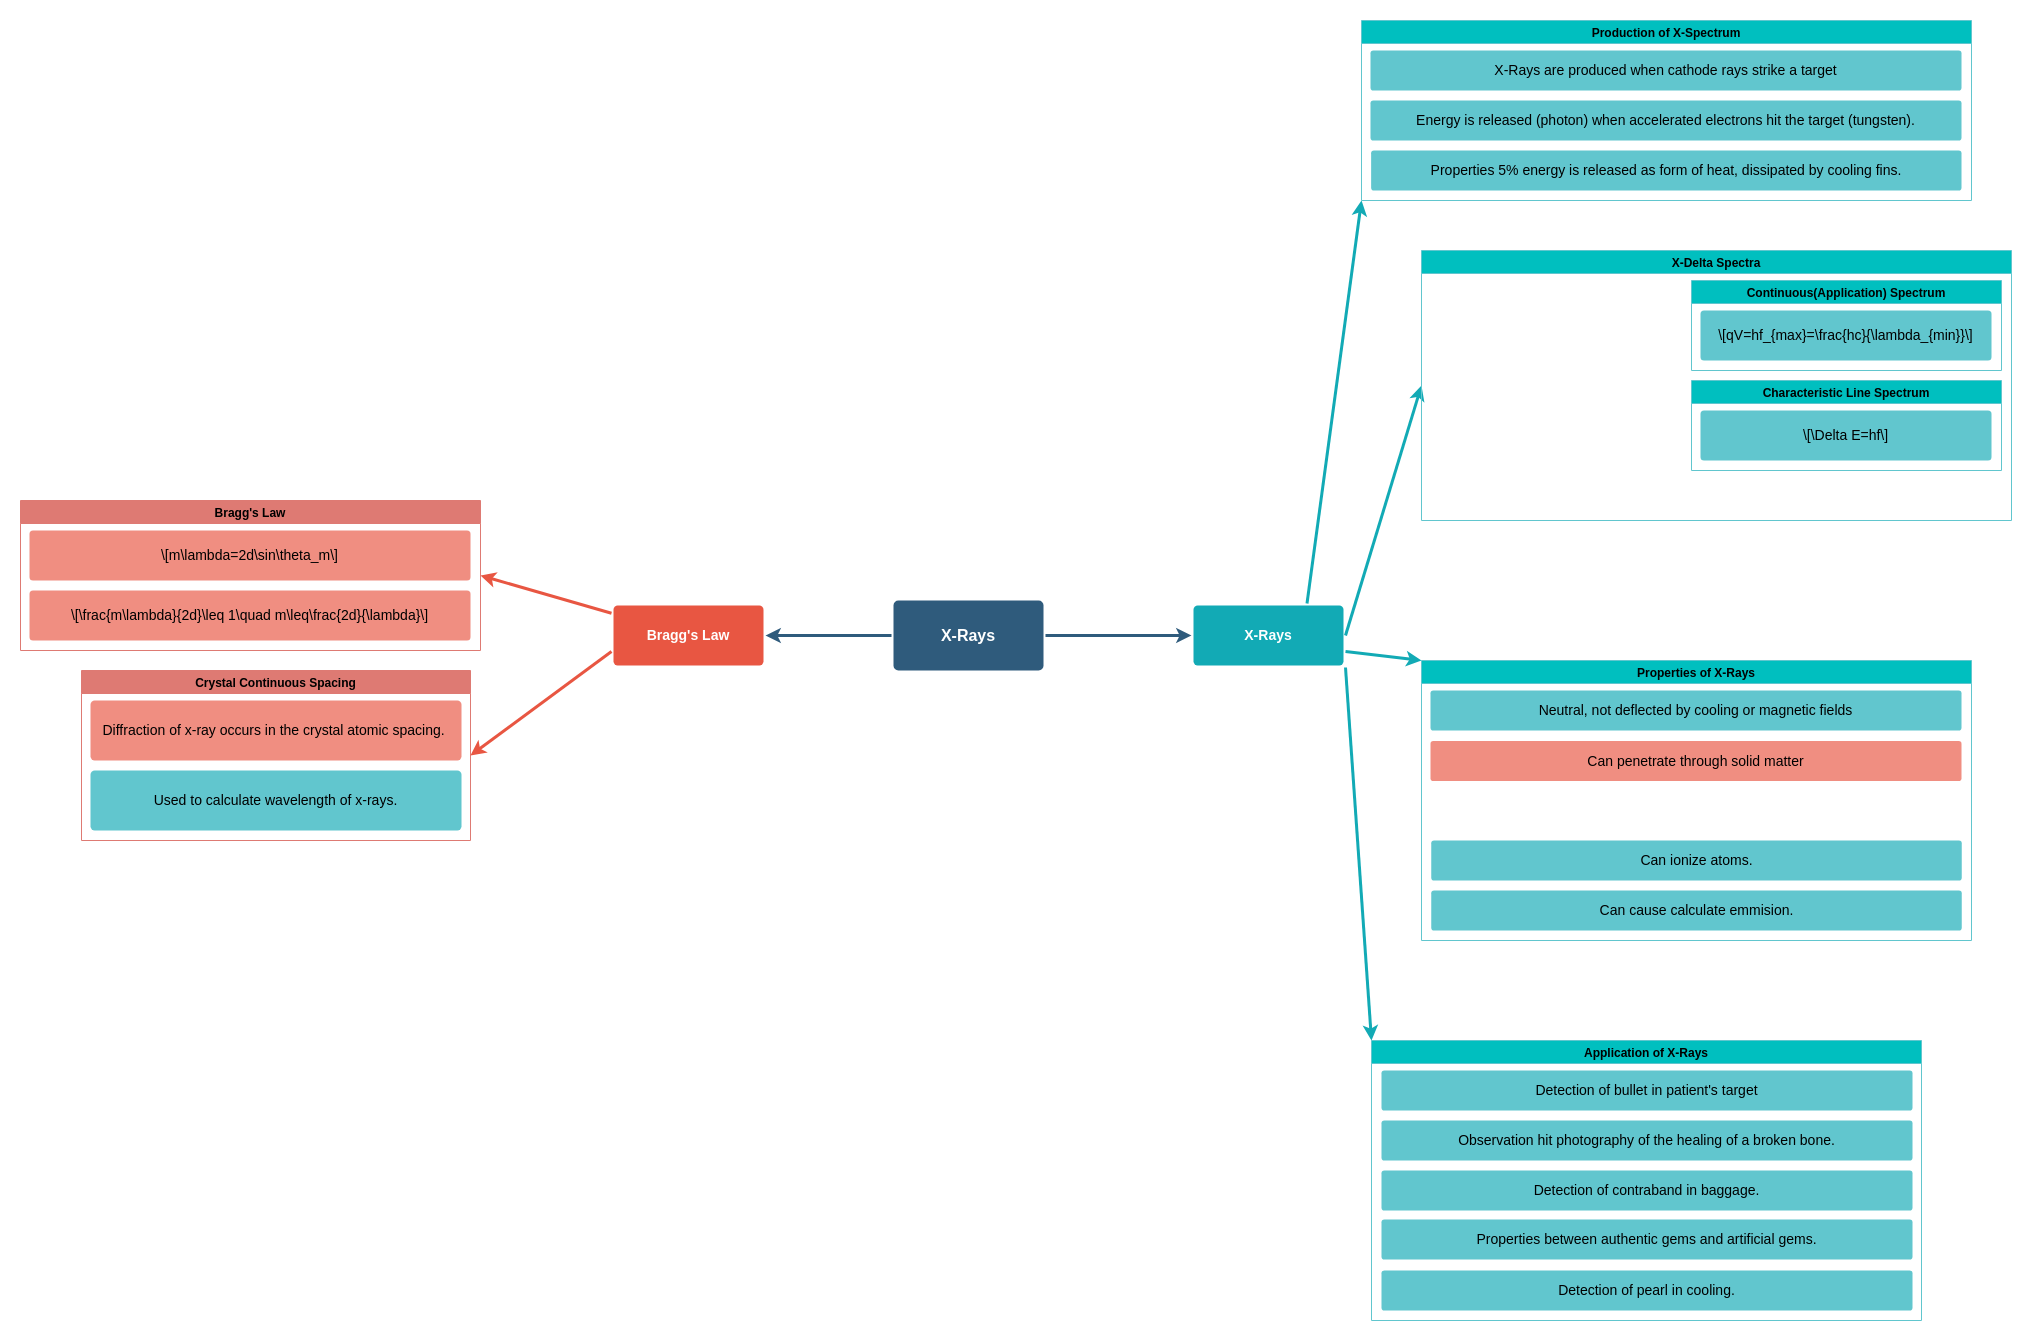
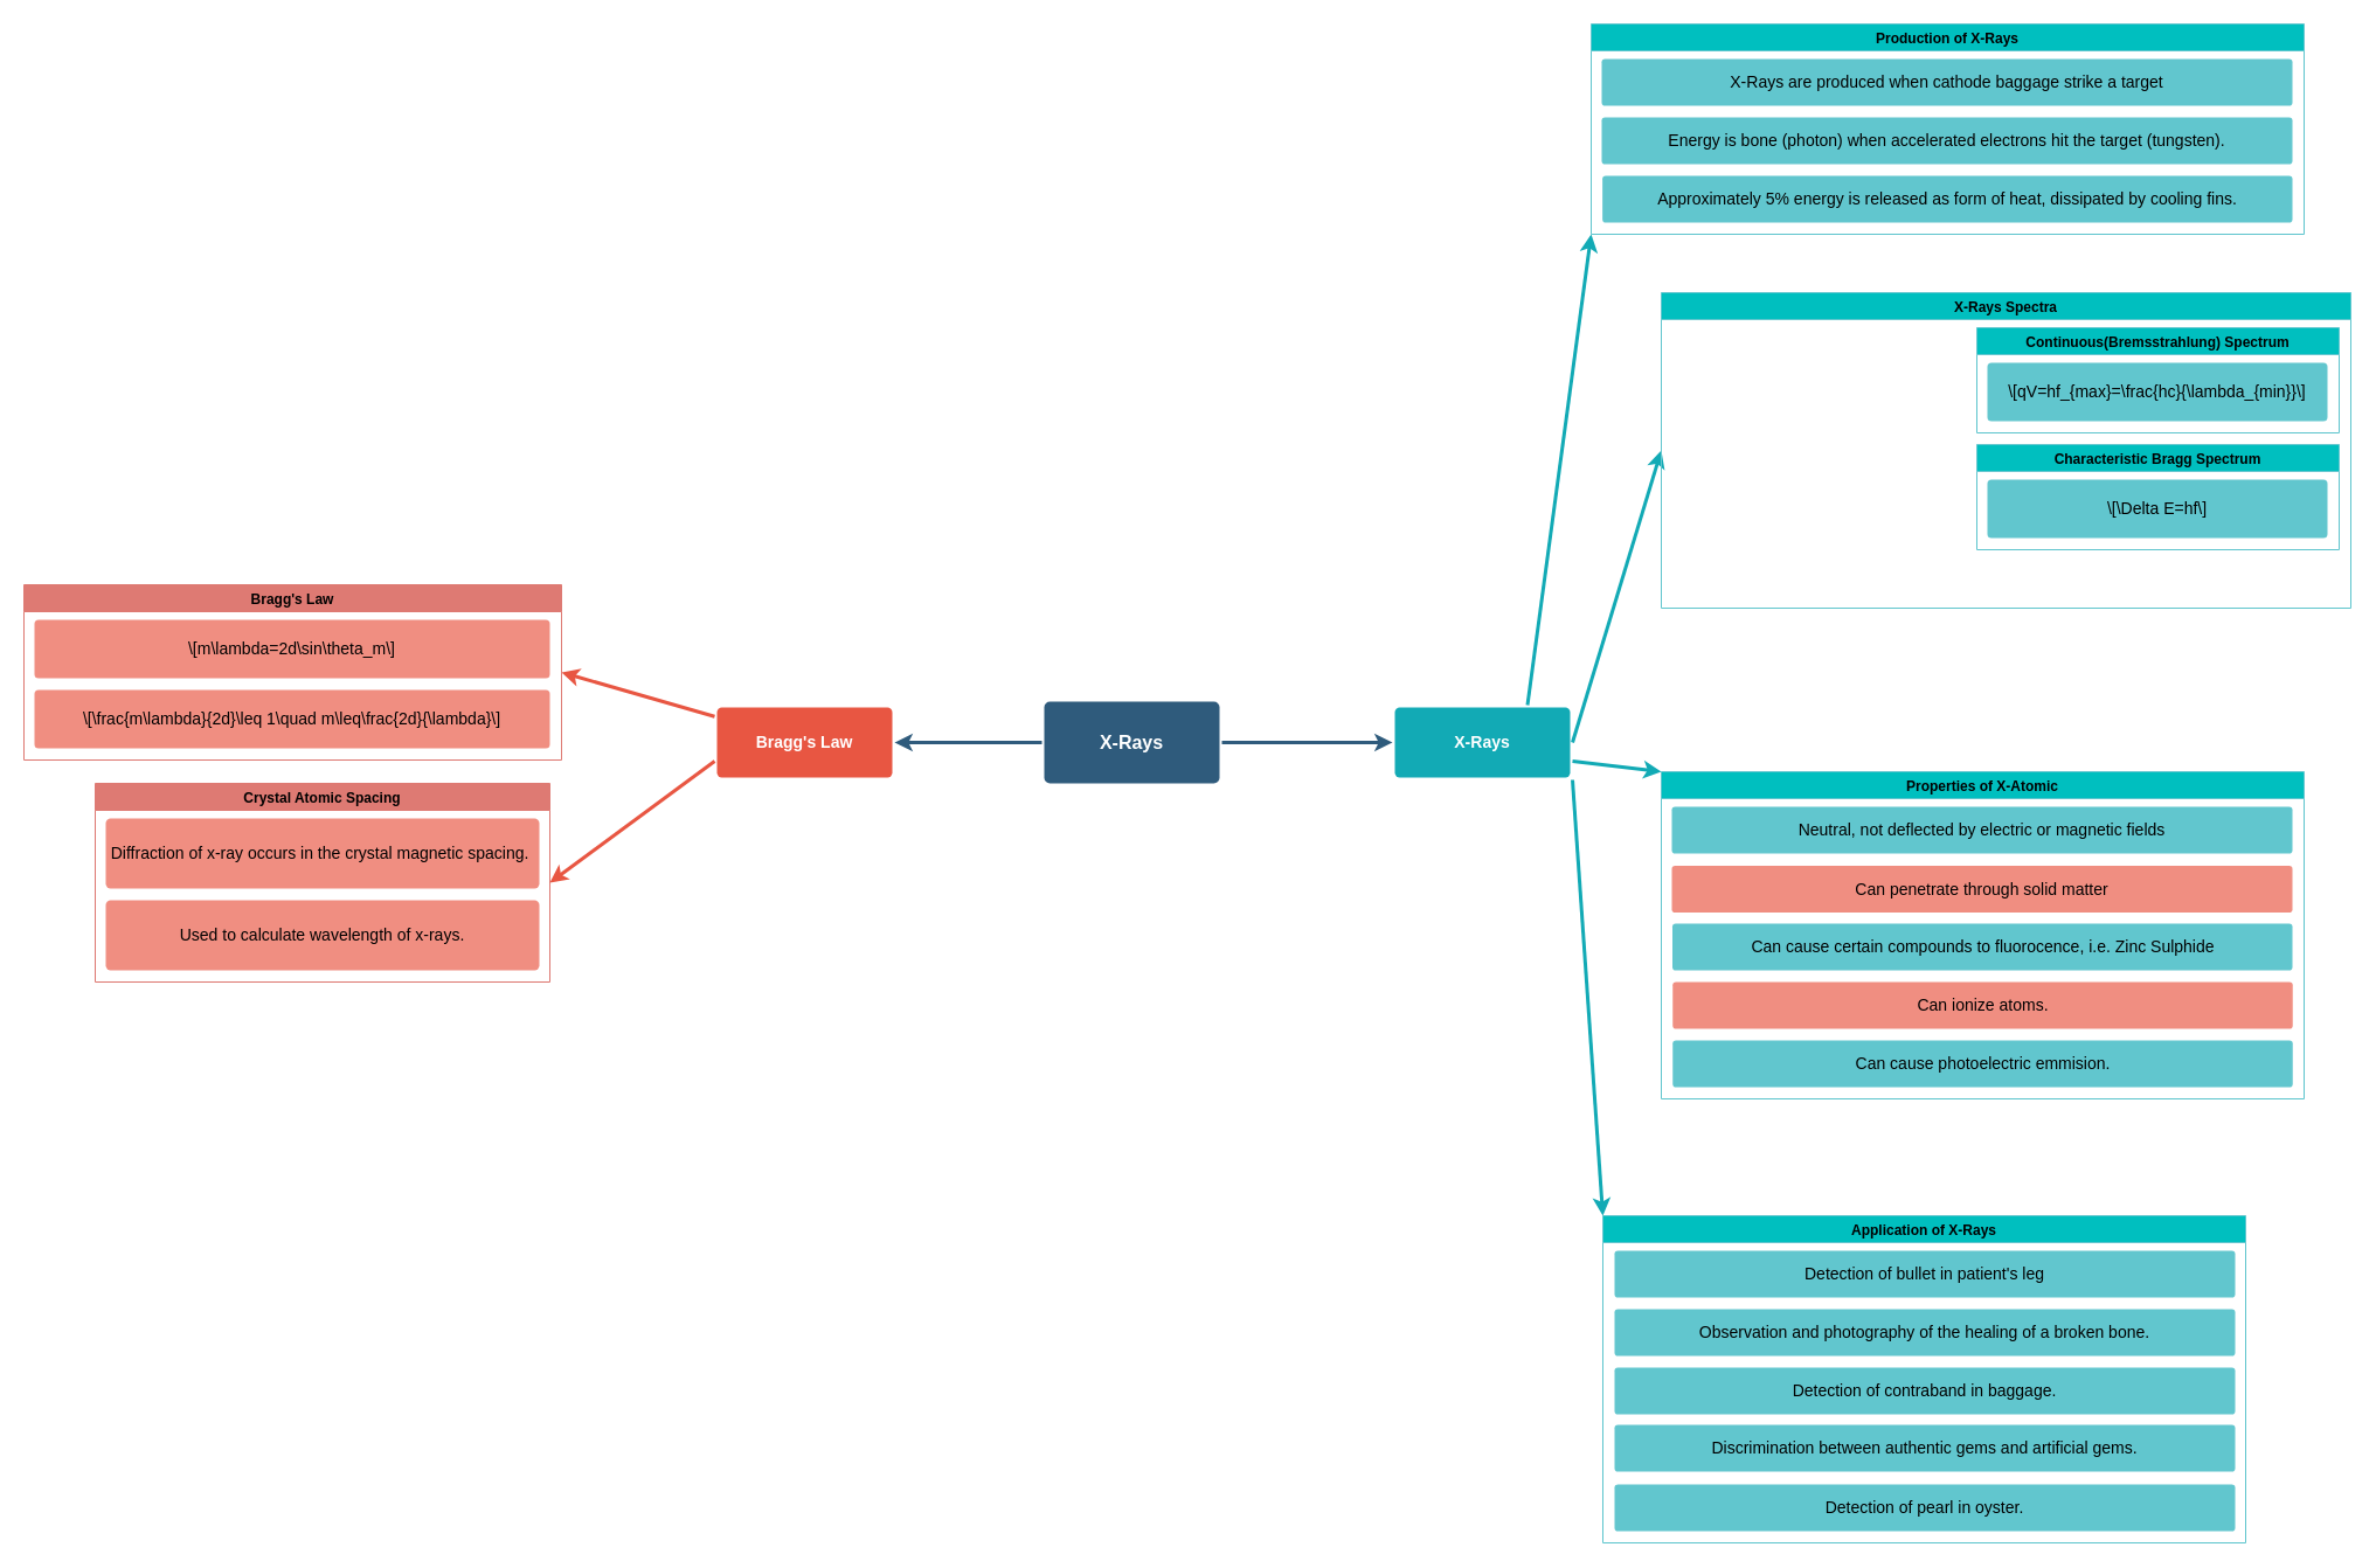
- <mxCell id="10" value="Production of X-Spectrum" style="swimlane;gradientColor=none;strokeColor=#61C6CE;startSize=23;fillColor=#00BFBF;fontColor=#000000;" parent="1" vertex="1"><mxGeometry x="1361" y="20" width="610" height="180" as="geometry" /></mxCell>
+ <mxCell id="10" value="Production of X-Rays" style="swimlane;gradientColor=none;strokeColor=#61C6CE;startSize=23;fillColor=#00BFBF;fontColor=#000000;" parent="1" vertex="1"><mxGeometry x="1361" y="20" width="610" height="180" as="geometry" /></mxCell>
- <mxCell id="11" value="X-Rays are produced when cathode rays strike a target" style="rounded=1;whiteSpace=wrap;html=1;shadow=0;labelBackgroundColor=none;strokeColor=none;strokeWidth=3;fillColor=#61c6ce;fontFamily=Helvetica;fontSize=14;align=center;spacing=5;fontStyle=0;arcSize=7;perimeterSpacing=2;fontColor=#000000;" parent="10" vertex="1"><mxGeometry x="9" y="30" width="591" height="40" as="geometry" /></mxCell>
+ <mxCell id="11" value="X-Rays are produced when cathode baggage strike a target" style="rounded=1;whiteSpace=wrap;html=1;shadow=0;labelBackgroundColor=none;strokeColor=none;strokeWidth=3;fillColor=#61c6ce;fontFamily=Helvetica;fontSize=14;align=center;spacing=5;fontStyle=0;arcSize=7;perimeterSpacing=2;fontColor=#000000;" parent="10" vertex="1"><mxGeometry x="9" y="30" width="591" height="40" as="geometry" /></mxCell>
- <mxCell id="12" value="Energy is released (photon) when accelerated electrons hit the target (tungsten)." style="rounded=1;whiteSpace=wrap;html=1;shadow=0;labelBackgroundColor=none;strokeColor=none;strokeWidth=3;fillColor=#61c6ce;fontFamily=Helvetica;fontSize=14;align=center;spacing=5;fontStyle=0;arcSize=7;perimeterSpacing=2;fontColor=#000000;" parent="10" vertex="1"><mxGeometry x="9" y="80" width="591" height="40" as="geometry" /></mxCell>
+ <mxCell id="12" value="Energy is bone (photon) when accelerated electrons hit the target (tungsten)." style="rounded=1;whiteSpace=wrap;html=1;shadow=0;labelBackgroundColor=none;strokeColor=none;strokeWidth=3;fillColor=#61c6ce;fontFamily=Helvetica;fontSize=14;align=center;spacing=5;fontStyle=0;arcSize=7;perimeterSpacing=2;fontColor=#000000;" parent="10" vertex="1"><mxGeometry x="9" y="80" width="591" height="40" as="geometry" /></mxCell>
- <mxCell id="13" value="Properties 5% energy is released as form of heat, dissipated by cooling fins." style="rounded=1;whiteSpace=wrap;html=1;shadow=0;labelBackgroundColor=none;strokeColor=none;strokeWidth=3;fillColor=#61c6ce;fontFamily=Helvetica;fontSize=14;align=center;spacing=5;fontStyle=0;arcSize=7;perimeterSpacing=2;fontColor=#000000;" parent="10" vertex="1"><mxGeometry x="9.63" y="130" width="590.37" height="40" as="geometry" /></mxCell>
+ <mxCell id="13" value="Approximately 5% energy is released as form of heat, dissipated by cooling fins." style="rounded=1;whiteSpace=wrap;html=1;shadow=0;labelBackgroundColor=none;strokeColor=none;strokeWidth=3;fillColor=#61c6ce;fontFamily=Helvetica;fontSize=14;align=center;spacing=5;fontStyle=0;arcSize=7;perimeterSpacing=2;fontColor=#000000;" parent="10" vertex="1"><mxGeometry x="9.63" y="130" width="590.37" height="40" as="geometry" /></mxCell>
- <mxCell id="14" value="X-Delta Spectra" style="swimlane;gradientColor=none;strokeColor=#61C6CE;startSize=23;fillColor=#00BFBF;fontColor=#000000;" parent="1" vertex="1"><mxGeometry x="1421" y="250" width="590" height="270" as="geometry" /></mxCell>
+ <mxCell id="14" value="X-Rays Spectra" style="swimlane;gradientColor=none;strokeColor=#61C6CE;startSize=23;fillColor=#00BFBF;fontColor=#000000;" parent="1" vertex="1"><mxGeometry x="1421" y="250" width="590" height="270" as="geometry" /></mxCell>
- <mxCell id="17" value="Continuous(Application) Spectrum" style="swimlane;gradientColor=none;strokeColor=#61C6CE;startSize=23;fillColor=#00BFBF;fontColor=#000000;" parent="14" vertex="1"><mxGeometry x="270" y="30" width="310" height="90" as="geometry" /></mxCell>
+ <mxCell id="17" value="Continuous(Bremsstrahlung) Spectrum" style="swimlane;gradientColor=none;strokeColor=#61C6CE;startSize=23;fillColor=#00BFBF;fontColor=#000000;" parent="14" vertex="1"><mxGeometry x="270" y="30" width="310" height="90" as="geometry" /></mxCell>
- <mxCell id="15" value="Characteristic Line Spectrum" style="swimlane;gradientColor=none;strokeColor=#61C6CE;startSize=23;fillColor=#00BFBF;fontColor=#000000;" parent="14" vertex="1"><mxGeometry x="270.0" y="130" width="310" height="90" as="geometry" /></mxCell>
+ <mxCell id="15" value="Characteristic Bragg Spectrum" style="swimlane;gradientColor=none;strokeColor=#61C6CE;startSize=23;fillColor=#00BFBF;fontColor=#000000;" parent="14" vertex="1"><mxGeometry x="270.0" y="130" width="310" height="90" as="geometry" /></mxCell>
- <mxCell id="27" value="Properties of X-Rays" style="swimlane;gradientColor=none;strokeColor=#61C6CE;startSize=23;fillColor=#00BFBF;fontColor=#000000;" parent="1" vertex="1"><mxGeometry x="1421" y="660" width="550" height="280" as="geometry" /></mxCell>
+ <mxCell id="27" value="Properties of X-Atomic" style="swimlane;gradientColor=none;strokeColor=#61C6CE;startSize=23;fillColor=#00BFBF;fontColor=#000000;" parent="1" vertex="1"><mxGeometry x="1421" y="660" width="550" height="280" as="geometry" /></mxCell>
- <mxCell id="23" value="Crystal Continuous Spacing" style="swimlane;gradientColor=none;startSize=23;fontColor=#000000;fillColor=#DE7A73;strokeColor=#DE7A73;" parent="1" vertex="1"><mxGeometry x="81" y="670" width="389" height="170" as="geometry" /></mxCell>
+ <mxCell id="23" value="Crystal Atomic Spacing" style="swimlane;gradientColor=none;startSize=23;fontColor=#000000;fillColor=#DE7A73;strokeColor=#DE7A73;" parent="1" vertex="1"><mxGeometry x="81" y="670" width="389" height="170" as="geometry" /></mxCell>
- <mxCell id="28" value="Neutral, not deflected by cooling or magnetic fields" style="rounded=1;whiteSpace=wrap;html=1;shadow=0;labelBackgroundColor=none;strokeColor=none;strokeWidth=3;fillColor=#61c6ce;fontFamily=Helvetica;fontSize=14;align=center;spacing=5;fontStyle=0;arcSize=7;perimeterSpacing=2;fontColor=#000000;" parent="27" vertex="1"><mxGeometry x="9" y="30" width="531" height="40" as="geometry" /></mxCell>
+ <mxCell id="28" value="Neutral, not deflected by electric or magnetic fields" style="rounded=1;whiteSpace=wrap;html=1;shadow=0;labelBackgroundColor=none;strokeColor=none;strokeWidth=3;fillColor=#61c6ce;fontFamily=Helvetica;fontSize=14;align=center;spacing=5;fontStyle=0;arcSize=7;perimeterSpacing=2;fontColor=#000000;" parent="27" vertex="1"><mxGeometry x="9" y="30" width="531" height="40" as="geometry" /></mxCell>
- <mxCell id="24" value="Diffraction of x-ray occurs in the crystal atomic spacing.&amp;nbsp;" style="rounded=1;whiteSpace=wrap;html=1;shadow=0;labelBackgroundColor=none;strokeColor=none;strokeWidth=3;fontFamily=Helvetica;fontSize=14;align=center;spacing=5;fontStyle=0;arcSize=7;perimeterSpacing=2;fontColor=#000000;fillColor=#f08e81;" parent="23" vertex="1"><mxGeometry x="9" y="30" width="371" height="60" as="geometry" /></mxCell>
+ <mxCell id="24" value="Diffraction of x-ray occurs in the crystal magnetic spacing.&amp;nbsp;" style="rounded=1;whiteSpace=wrap;html=1;shadow=0;labelBackgroundColor=none;strokeColor=none;strokeWidth=3;fontFamily=Helvetica;fontSize=14;align=center;spacing=5;fontStyle=0;arcSize=7;perimeterSpacing=2;fontColor=#000000;fillColor=#f08e81;" parent="23" vertex="1"><mxGeometry x="9" y="30" width="371" height="60" as="geometry" /></mxCell>
- <mxCell id="25" value="Used to calculate wavelength of x-rays." style="rounded=1;whiteSpace=wrap;html=1;shadow=0;labelBackgroundColor=none;strokeColor=none;strokeWidth=3;fontFamily=Helvetica;fontSize=14;align=center;spacing=5;fontStyle=0;arcSize=7;perimeterSpacing=2;fontColor=#000000;fillColor=#61c6ce;" parent="23" vertex="1"><mxGeometry x="9" y="100" width="371" height="60" as="geometry" /></mxCell>
+ <mxCell id="25" value="Used to calculate wavelength of x-rays." style="rounded=1;whiteSpace=wrap;html=1;shadow=0;labelBackgroundColor=none;strokeColor=none;strokeWidth=3;fontFamily=Helvetica;fontSize=14;align=center;spacing=5;fontStyle=0;arcSize=7;perimeterSpacing=2;fontColor=#000000;fillColor=#f08e81;" parent="23" vertex="1"><mxGeometry x="9" y="100" width="371" height="60" as="geometry" /></mxCell>
+ <mxCell id="30" value="Can cause certain compounds to fluorocence, i.e. Zinc Sulphide" style="rounded=1;whiteSpace=wrap;html=1;shadow=0;labelBackgroundColor=none;strokeColor=none;strokeWidth=3;fillColor=#61c6ce;fontFamily=Helvetica;fontSize=14;align=center;spacing=5;fontStyle=0;arcSize=7;perimeterSpacing=2;fontColor=#000000;" vertex="1" parent="27"><mxGeometry x="9.5" y="130" width="530.5" height="40" as="geometry" /></mxCell>
- <mxCell id="31" value="Can ionize atoms." style="rounded=1;whiteSpace=wrap;html=1;shadow=0;labelBackgroundColor=none;strokeColor=none;strokeWidth=3;fillColor=#61c6ce;fontFamily=Helvetica;fontSize=14;align=center;spacing=5;fontStyle=0;arcSize=7;perimeterSpacing=2;fontColor=#000000;" vertex="1" parent="27"><mxGeometry x="9.75" y="180" width="530.5" height="40" as="geometry" /></mxCell>
+ <mxCell id="31" value="Can ionize atoms." style="rounded=1;whiteSpace=wrap;html=1;shadow=0;labelBackgroundColor=none;strokeColor=none;strokeWidth=3;fillColor=#f08e81;fontFamily=Helvetica;fontSize=14;align=center;spacing=5;fontStyle=0;arcSize=7;perimeterSpacing=2;fontColor=#000000;" vertex="1" parent="27"><mxGeometry x="9.75" y="180" width="530.5" height="40" as="geometry" /></mxCell>
- <mxCell id="32" value="Can cause calculate emmision." style="rounded=1;whiteSpace=wrap;html=1;shadow=0;labelBackgroundColor=none;strokeColor=none;strokeWidth=3;fillColor=#61c6ce;fontFamily=Helvetica;fontSize=14;align=center;spacing=5;fontStyle=0;arcSize=7;perimeterSpacing=2;fontColor=#000000;" vertex="1" parent="27"><mxGeometry x="9.75" y="230" width="530.5" height="40" as="geometry" /></mxCell>
+ <mxCell id="32" value="Can cause photoelectric emmision." style="rounded=1;whiteSpace=wrap;html=1;shadow=0;labelBackgroundColor=none;strokeColor=none;strokeWidth=3;fillColor=#61c6ce;fontFamily=Helvetica;fontSize=14;align=center;spacing=5;fontStyle=0;arcSize=7;perimeterSpacing=2;fontColor=#000000;" vertex="1" parent="27"><mxGeometry x="9.75" y="230" width="530.5" height="40" as="geometry" /></mxCell>
- <mxCell id="34" value="Detection of bullet in patient's target" style="rounded=1;whiteSpace=wrap;html=1;shadow=0;labelBackgroundColor=none;strokeColor=none;strokeWidth=3;fillColor=#61c6ce;fontFamily=Helvetica;fontSize=14;align=center;spacing=5;fontStyle=0;arcSize=7;perimeterSpacing=2;fontColor=#000000;" vertex="1" parent="33"><mxGeometry x="10" y="30" width="531" height="40" as="geometry" /></mxCell>
+ <mxCell id="34" value="Detection of bullet in patient's leg" style="rounded=1;whiteSpace=wrap;html=1;shadow=0;labelBackgroundColor=none;strokeColor=none;strokeWidth=3;fillColor=#61c6ce;fontFamily=Helvetica;fontSize=14;align=center;spacing=5;fontStyle=0;arcSize=7;perimeterSpacing=2;fontColor=#000000;" vertex="1" parent="33"><mxGeometry x="10" y="30" width="531" height="40" as="geometry" /></mxCell>
- <mxCell id="35" value="Observation hit photography of the healing of a broken bone." style="rounded=1;whiteSpace=wrap;html=1;shadow=0;labelBackgroundColor=none;strokeColor=none;strokeWidth=3;fillColor=#61c6ce;fontFamily=Helvetica;fontSize=14;align=center;spacing=5;fontStyle=0;arcSize=7;perimeterSpacing=2;fontColor=#000000;" vertex="1" parent="33"><mxGeometry x="10" y="80" width="531" height="40" as="geometry" /></mxCell>
+ <mxCell id="35" value="Observation and photography of the healing of a broken bone." style="rounded=1;whiteSpace=wrap;html=1;shadow=0;labelBackgroundColor=none;strokeColor=none;strokeWidth=3;fillColor=#61c6ce;fontFamily=Helvetica;fontSize=14;align=center;spacing=5;fontStyle=0;arcSize=7;perimeterSpacing=2;fontColor=#000000;" vertex="1" parent="33"><mxGeometry x="10" y="80" width="531" height="40" as="geometry" /></mxCell>
- <mxCell id="37" value="Properties between authentic gems and artificial gems." style="rounded=1;whiteSpace=wrap;html=1;shadow=0;labelBackgroundColor=none;strokeColor=none;strokeWidth=3;fillColor=#61c6ce;fontFamily=Helvetica;fontSize=14;align=center;spacing=5;fontStyle=0;arcSize=7;perimeterSpacing=2;fontColor=#000000;" vertex="1" parent="33"><mxGeometry x="10" y="179" width="531" height="40" as="geometry" /></mxCell>
+ <mxCell id="37" value="Discrimination between authentic gems and artificial gems." style="rounded=1;whiteSpace=wrap;html=1;shadow=0;labelBackgroundColor=none;strokeColor=none;strokeWidth=3;fillColor=#61c6ce;fontFamily=Helvetica;fontSize=14;align=center;spacing=5;fontStyle=0;arcSize=7;perimeterSpacing=2;fontColor=#000000;" vertex="1" parent="33"><mxGeometry x="10" y="179" width="531" height="40" as="geometry" /></mxCell>
- <mxCell id="38" value="Detection of pearl in cooling." style="rounded=1;whiteSpace=wrap;html=1;shadow=0;labelBackgroundColor=none;strokeColor=none;strokeWidth=3;fillColor=#61c6ce;fontFamily=Helvetica;fontSize=14;align=center;spacing=5;fontStyle=0;arcSize=7;perimeterSpacing=2;fontColor=#000000;" vertex="1" parent="33"><mxGeometry x="10" y="230" width="531" height="40" as="geometry" /></mxCell>
+ <mxCell id="38" value="Detection of pearl in oyster." style="rounded=1;whiteSpace=wrap;html=1;shadow=0;labelBackgroundColor=none;strokeColor=none;strokeWidth=3;fillColor=#61c6ce;fontFamily=Helvetica;fontSize=14;align=center;spacing=5;fontStyle=0;arcSize=7;perimeterSpacing=2;fontColor=#000000;" vertex="1" parent="33"><mxGeometry x="10" y="230" width="531" height="40" as="geometry" /></mxCell>
